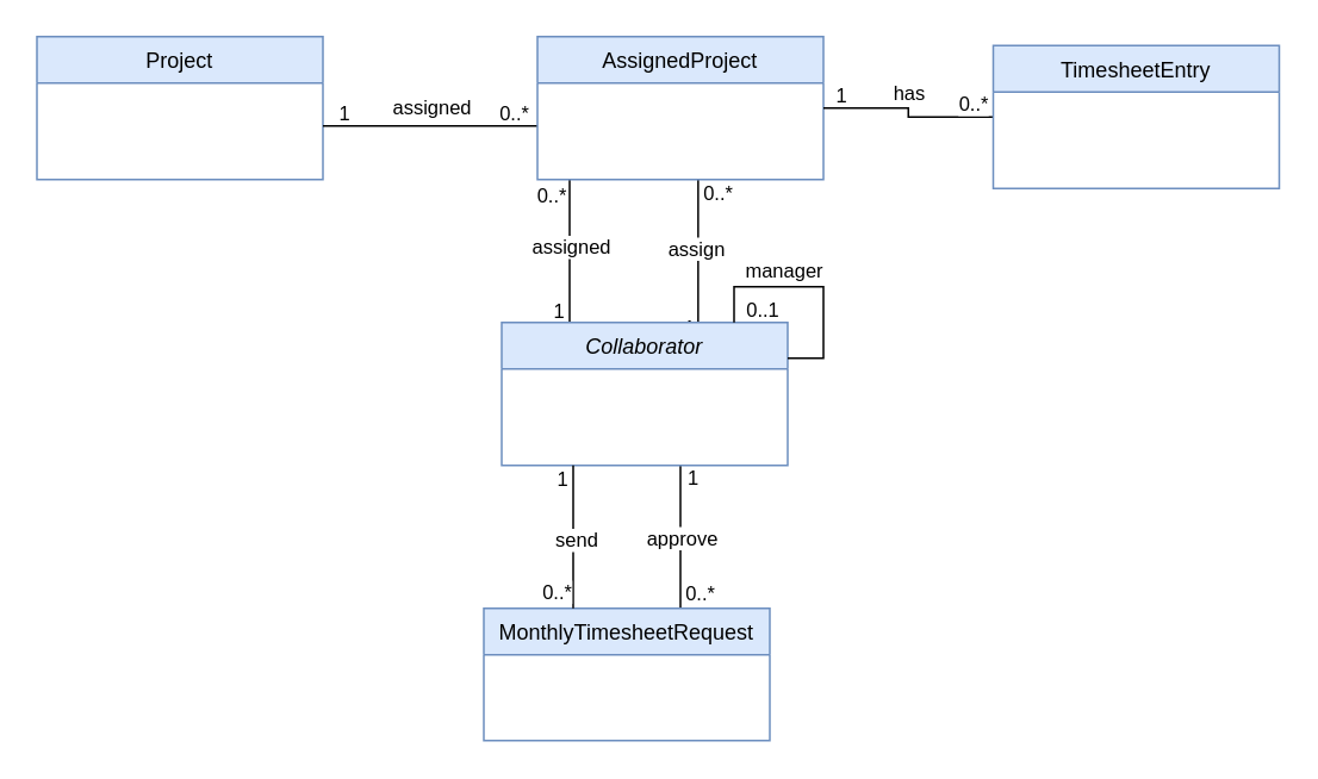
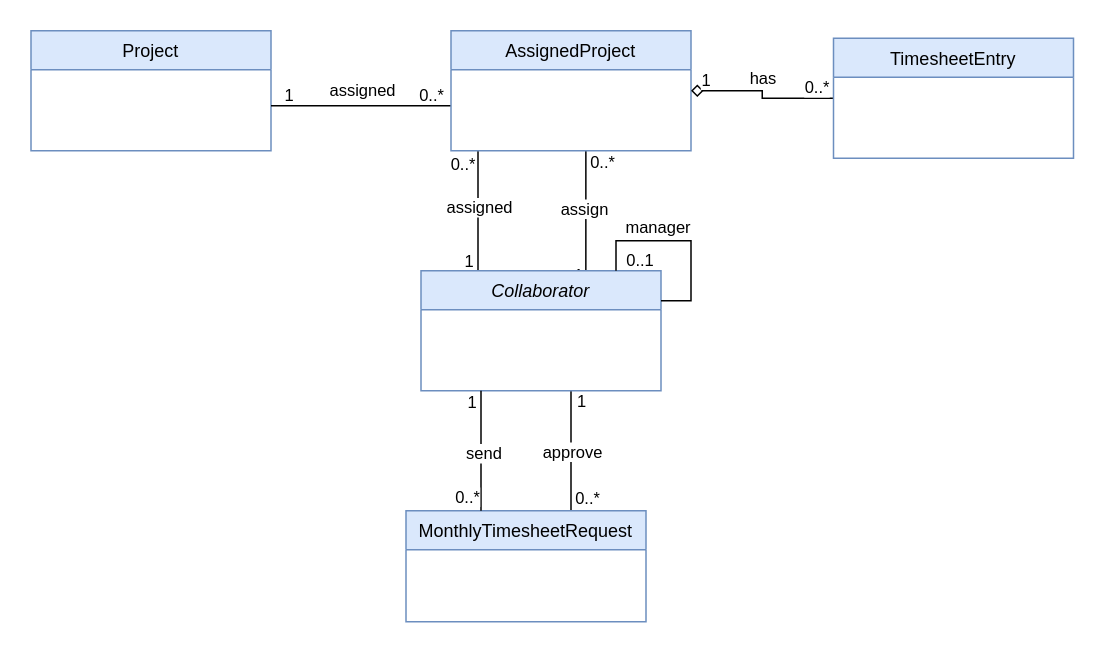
- <mxCell id="29" style="edgeStyle=orthogonalEdgeStyle;rounded=0;orthogonalLoop=1;jettySize=auto;html=1;exitX=0;exitY=0.5;exitDx=0;exitDy=0;entryX=1;entryY=0.5;entryDx=0;entryDy=0;endArrow=none;endFill=0;" edge="1" parent="1" source="33" target="28"><mxGeometry relative="1" as="geometry" /></mxCell>
+ <mxCell id="29" style="edgeStyle=orthogonalEdgeStyle;rounded=0;orthogonalLoop=1;jettySize=auto;html=1;exitX=0;exitY=0.5;exitDx=0;exitDy=0;entryX=1;entryY=0.5;entryDx=0;entryDy=0;endArrow=diamond;endFill=0;" edge="1" parent="1" source="33" target="28"><mxGeometry relative="1" as="geometry" /></mxCell>
